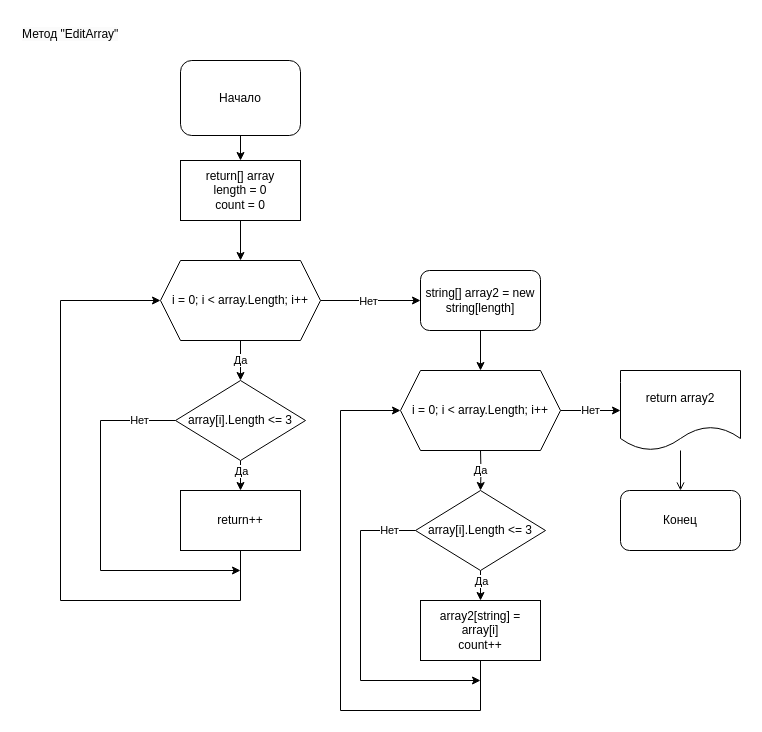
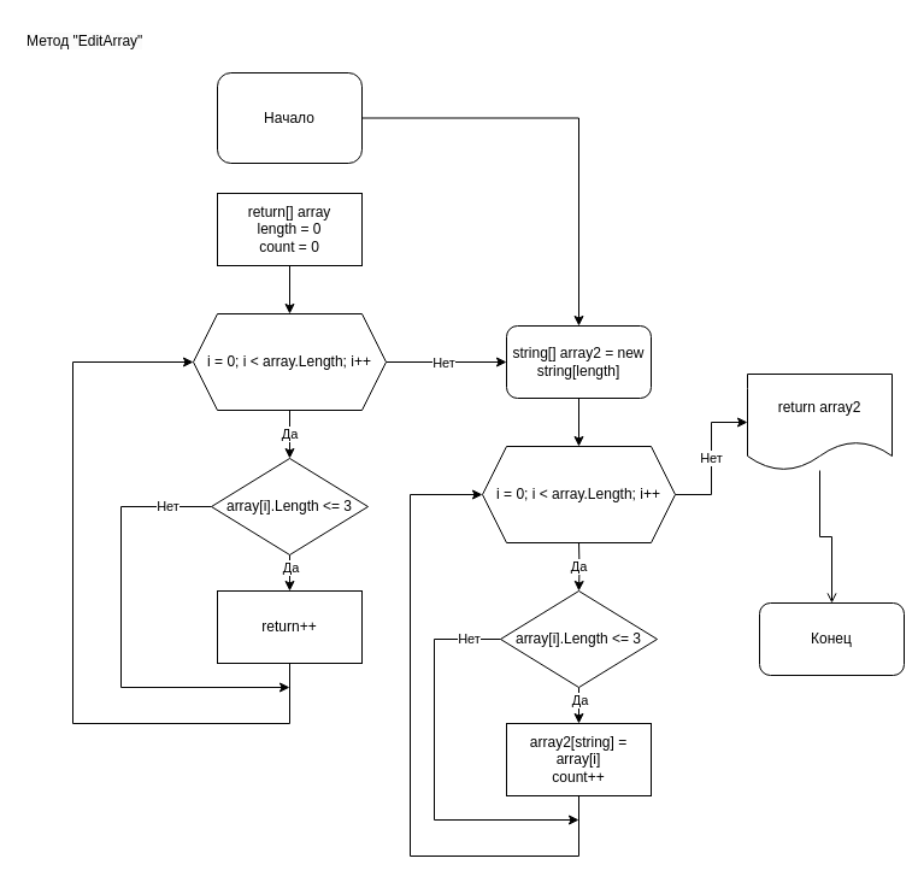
- <mxCell id="2" value="" style="edgeStyle=orthogonalEdgeStyle;rounded=0;orthogonalLoop=1;jettySize=auto;html=1;" edge="1" parent="1" source="3" target="6"><mxGeometry relative="1" as="geometry" /></mxCell>
+ <mxCell id="2" value="" style="edgeStyle=orthogonalEdgeStyle;rounded=0;orthogonalLoop=1;jettySize=auto;html=1;" edge="1" parent="1" source="3" target="16"><mxGeometry relative="1" as="geometry" /></mxCell>
- <mxCell id="41" value="return array2" style="shape=document;whiteSpace=wrap;html=1;boundedLbl=1;" vertex="1" parent="1"><mxGeometry x="620" y="370" width="120" height="80" as="geometry" /></mxCell>
+ <mxCell id="41" value="return array2" style="shape=document;whiteSpace=wrap;html=1;boundedLbl=1;" vertex="1" parent="1"><mxGeometry x="620" y="310" width="120" height="80" as="geometry" /></mxCell>
- <mxCell id="42" value="Конец" style="rounded=1;whiteSpace=wrap;html=1;" vertex="1" parent="1"><mxGeometry x="620" y="490" width="120" height="60" as="geometry" /></mxCell>
+ <mxCell id="42" value="Конец" style="rounded=1;whiteSpace=wrap;html=1;" vertex="1" parent="1"><mxGeometry x="630" y="500" width="120" height="60" as="geometry" /></mxCell>
